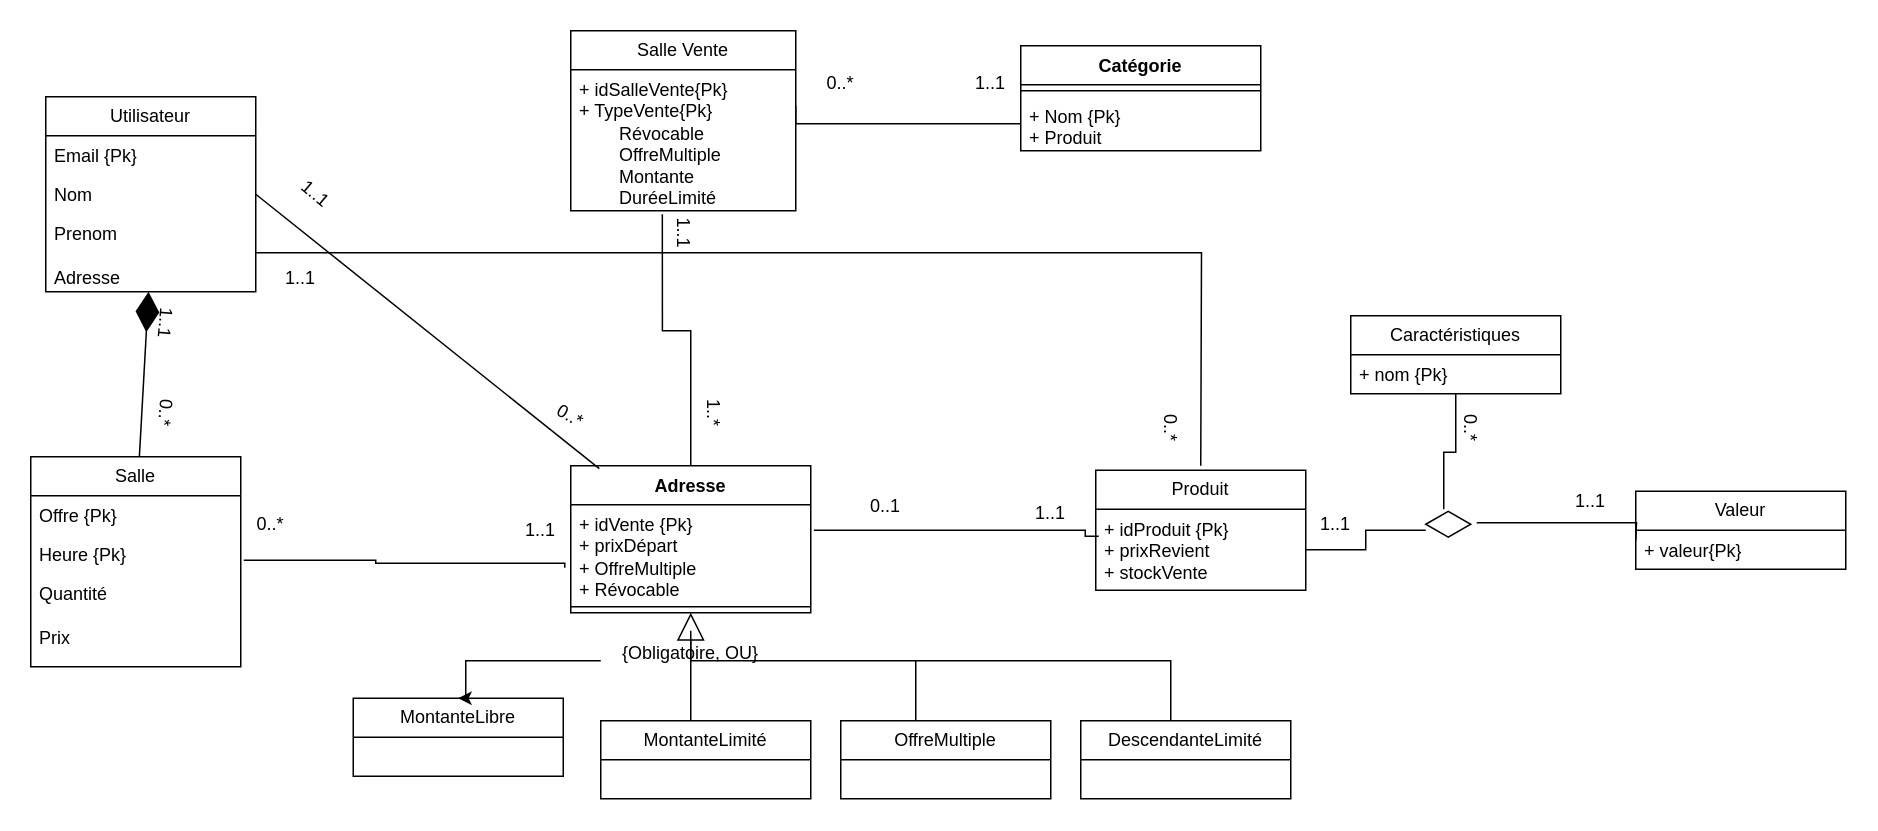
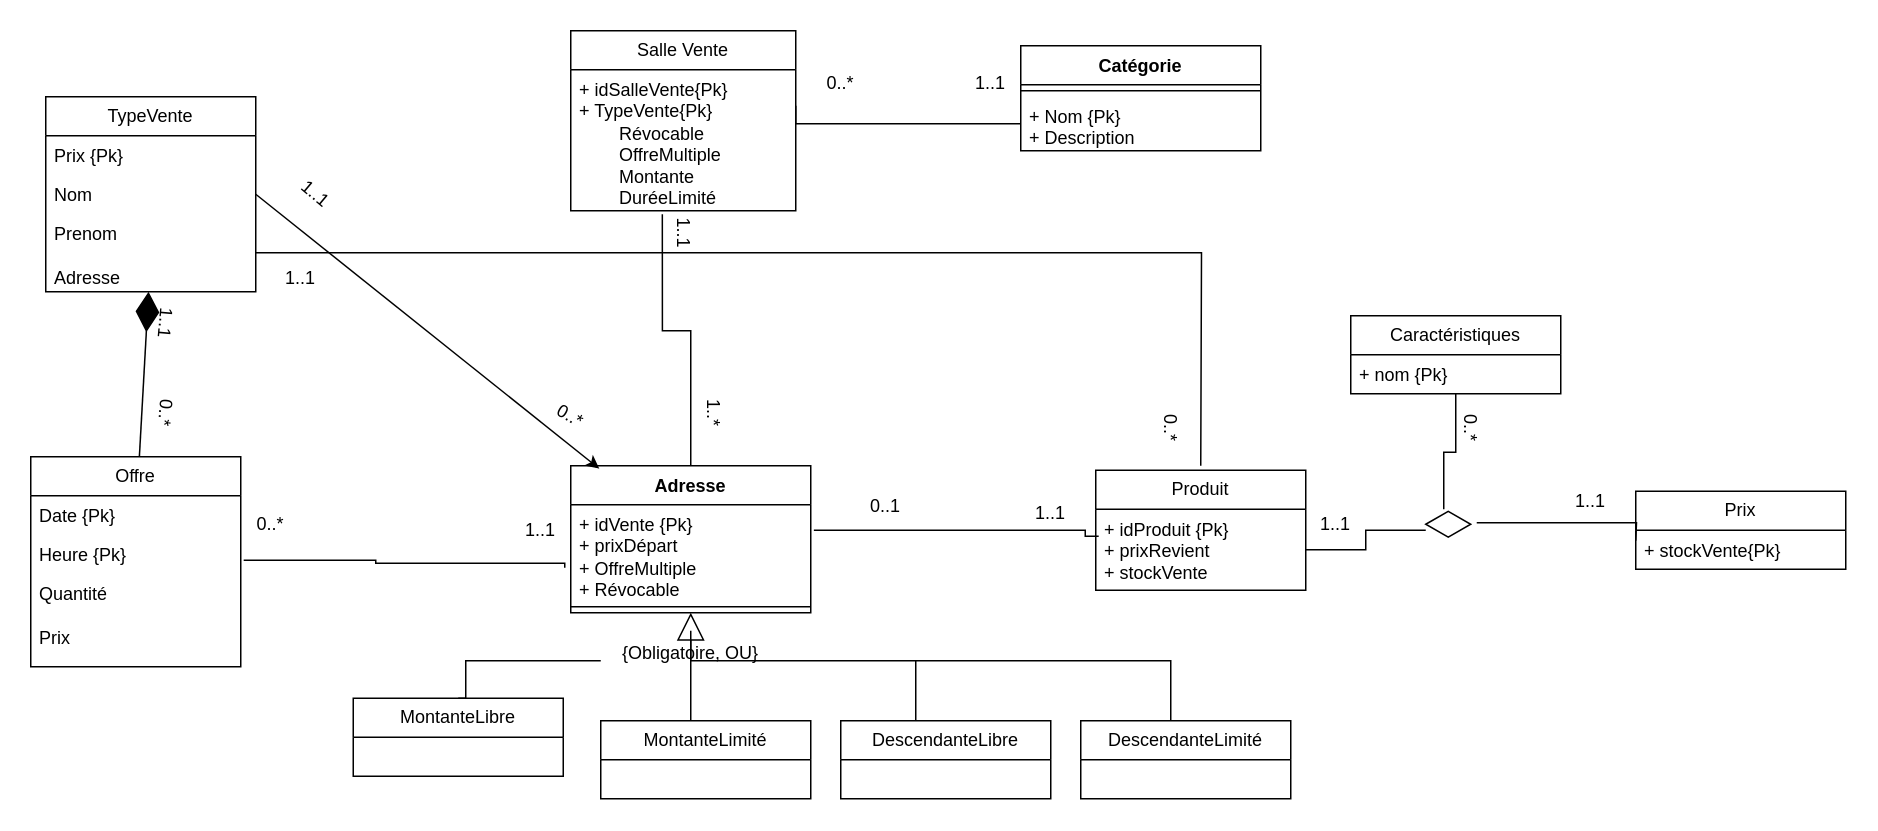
- <mxCell id="33" value="Utilisateur" style="swimlane;fontStyle=0;childLayout=stackLayout;horizontal=1;startSize=26;fillColor=none;horizontalStack=0;resizeParent=1;resizeParentMax=0;resizeLast=0;collapsible=1;marginBottom=0;whiteSpace=wrap;html=1;" parent="1" vertex="1"><mxGeometry x="30" y="64" width="140" height="130" as="geometry" /></mxCell>
+ <mxCell id="33" value="TypeVente" style="swimlane;fontStyle=0;childLayout=stackLayout;horizontal=1;startSize=26;fillColor=none;horizontalStack=0;resizeParent=1;resizeParentMax=0;resizeLast=0;collapsible=1;marginBottom=0;whiteSpace=wrap;html=1;" parent="1" vertex="1"><mxGeometry x="30" y="64" width="140" height="130" as="geometry" /></mxCell>
- <mxCell id="6" value="&lt;div&gt;+ Nom {Pk}&lt;/div&gt;&lt;div&gt;+ Produit&lt;br&gt;&lt;/div&gt;" style="text;strokeColor=none;fillColor=none;align=left;verticalAlign=top;spacingLeft=4;spacingRight=4;overflow=hidden;rotatable=0;points=[[0,0.5],[1,0.5]];portConstraint=eastwest;whiteSpace=wrap;html=1;" parent="4" vertex="1"><mxGeometry y="34" width="160" height="36" as="geometry" /></mxCell>
+ <mxCell id="6" value="&lt;div&gt;+ Nom {Pk}&lt;/div&gt;&lt;div&gt;+ Description&lt;br&gt;&lt;/div&gt;" style="text;strokeColor=none;fillColor=none;align=left;verticalAlign=top;spacingLeft=4;spacingRight=4;overflow=hidden;rotatable=0;points=[[0,0.5],[1,0.5]];portConstraint=eastwest;whiteSpace=wrap;html=1;" parent="4" vertex="1"><mxGeometry y="34" width="160" height="36" as="geometry" /></mxCell>
- <mxCell id="34" value="Email {Pk}" style="text;strokeColor=none;fillColor=none;align=left;verticalAlign=top;spacingLeft=4;spacingRight=4;overflow=hidden;rotatable=0;points=[[0,0.5],[1,0.5]];portConstraint=eastwest;whiteSpace=wrap;html=1;" parent="33" vertex="1"><mxGeometry y="26" width="140" height="26" as="geometry" /></mxCell>
+ <mxCell id="34" value="Prix {Pk}" style="text;strokeColor=none;fillColor=none;align=left;verticalAlign=top;spacingLeft=4;spacingRight=4;overflow=hidden;rotatable=0;points=[[0,0.5],[1,0.5]];portConstraint=eastwest;whiteSpace=wrap;html=1;" parent="33" vertex="1"><mxGeometry y="26" width="140" height="26" as="geometry" /></mxCell>
- <mxCell id="61" value="" style="endArrow=none;html=1;rounded=0;exitX=1;exitY=0.5;exitDx=0;exitDy=0;entryX=0.119;entryY=0.02;entryDx=0;entryDy=0;entryPerimeter=0;" edge="1" parent="1" source="35" target="7"><mxGeometry relative="1" as="geometry"><mxPoint x="190" y="235.5" as="sourcePoint" /><mxPoint x="350" y="235.5" as="targetPoint" /></mxGeometry></mxCell>
+ <mxCell id="61" value="" style="endArrow=classic;html=1;rounded=0;exitX=1;exitY=0.5;exitDx=0;exitDy=0;entryX=0.119;entryY=0.02;entryDx=0;entryDy=0;entryPerimeter=0;" edge="1" parent="1" source="35" target="7"><mxGeometry relative="1" as="geometry"><mxPoint x="190" y="235.5" as="sourcePoint" /><mxPoint x="350" y="235.5" as="targetPoint" /></mxGeometry></mxCell>
- <mxCell id="29" value="Salle" style="swimlane;fontStyle=0;childLayout=stackLayout;horizontal=1;startSize=26;fillColor=none;horizontalStack=0;resizeParent=1;resizeParentMax=0;resizeLast=0;collapsible=1;marginBottom=0;whiteSpace=wrap;html=1;" parent="1" vertex="1"><mxGeometry x="20" y="304" width="140" height="140" as="geometry" /></mxCell>
+ <mxCell id="29" value="Offre" style="swimlane;fontStyle=0;childLayout=stackLayout;horizontal=1;startSize=26;fillColor=none;horizontalStack=0;resizeParent=1;resizeParentMax=0;resizeLast=0;collapsible=1;marginBottom=0;whiteSpace=wrap;html=1;" parent="1" vertex="1"><mxGeometry x="20" y="304" width="140" height="140" as="geometry" /></mxCell>
- <mxCell id="16" value="Valeur" style="swimlane;fontStyle=0;childLayout=stackLayout;horizontal=1;startSize=26;fillColor=none;horizontalStack=0;resizeParent=1;resizeParentMax=0;resizeLast=0;collapsible=1;marginBottom=0;whiteSpace=wrap;html=1;" parent="1" vertex="1"><mxGeometry x="1090" y="327" width="140" height="52" as="geometry" /></mxCell>
+ <mxCell id="16" value="Prix" style="swimlane;fontStyle=0;childLayout=stackLayout;horizontal=1;startSize=26;fillColor=none;horizontalStack=0;resizeParent=1;resizeParentMax=0;resizeLast=0;collapsible=1;marginBottom=0;whiteSpace=wrap;html=1;" parent="1" vertex="1"><mxGeometry x="1090" y="327" width="140" height="52" as="geometry" /></mxCell>
- <mxCell id="30" value="Offre {Pk}" style="text;strokeColor=none;fillColor=none;align=left;verticalAlign=top;spacingLeft=4;spacingRight=4;overflow=hidden;rotatable=0;points=[[0,0.5],[1,0.5]];portConstraint=eastwest;whiteSpace=wrap;html=1;" parent="29" vertex="1"><mxGeometry y="26" width="140" height="26" as="geometry" /></mxCell>
+ <mxCell id="30" value="Date {Pk}" style="text;strokeColor=none;fillColor=none;align=left;verticalAlign=top;spacingLeft=4;spacingRight=4;overflow=hidden;rotatable=0;points=[[0,0.5],[1,0.5]];portConstraint=eastwest;whiteSpace=wrap;html=1;" parent="29" vertex="1"><mxGeometry y="26" width="140" height="26" as="geometry" /></mxCell>
- <mxCell id="17" value="+ valeur{Pk}" style="text;strokeColor=none;fillColor=none;align=left;verticalAlign=top;spacingLeft=4;spacingRight=4;overflow=hidden;rotatable=0;points=[[0,0.5],[1,0.5]];portConstraint=eastwest;whiteSpace=wrap;html=1;" parent="16" vertex="1"><mxGeometry y="26" width="140" height="26" as="geometry" /></mxCell>
+ <mxCell id="17" value="+ stockVente{Pk}" style="text;strokeColor=none;fillColor=none;align=left;verticalAlign=top;spacingLeft=4;spacingRight=4;overflow=hidden;rotatable=0;points=[[0,0.5],[1,0.5]];portConstraint=eastwest;whiteSpace=wrap;html=1;" parent="16" vertex="1"><mxGeometry y="26" width="140" height="26" as="geometry" /></mxCell>
- <mxCell id="26" value="" style="endArrow=classic;html=1;edgeStyle=orthogonalEdgeStyle;rounded=0;entryX=0.5;entryY=0;entryDx=0;entryDy=0;" parent="1" source="42" target="24" edge="1"><mxGeometry relative="1" as="geometry"><mxPoint x="460" y="430" as="sourcePoint" /><mxPoint x="400" y="738" as="targetPoint" /><Array as="points"><mxPoint x="310" y="440" /></Array></mxGeometry></mxCell>
+ <mxCell id="26" value="" style="endArrow=none;html=1;edgeStyle=orthogonalEdgeStyle;rounded=0;entryX=0.5;entryY=0;entryDx=0;entryDy=0;" parent="1" source="42" target="24" edge="1"><mxGeometry relative="1" as="geometry"><mxPoint x="460" y="430" as="sourcePoint" /><mxPoint x="400" y="738" as="targetPoint" /><Array as="points"><mxPoint x="310" y="440" /></Array></mxGeometry></mxCell>
- <mxCell id="23" value="OffreMultiple" style="swimlane;fontStyle=0;childLayout=stackLayout;horizontal=1;startSize=26;fillColor=none;horizontalStack=0;resizeParent=1;resizeParentMax=0;resizeLast=0;collapsible=1;marginBottom=0;whiteSpace=wrap;html=1;" parent="1" vertex="1"><mxGeometry x="560" y="480" width="140" height="52" as="geometry" /></mxCell>
+ <mxCell id="23" value="DescendanteLibre" style="swimlane;fontStyle=0;childLayout=stackLayout;horizontal=1;startSize=26;fillColor=none;horizontalStack=0;resizeParent=1;resizeParentMax=0;resizeLast=0;collapsible=1;marginBottom=0;whiteSpace=wrap;html=1;" parent="1" vertex="1"><mxGeometry x="560" y="480" width="140" height="52" as="geometry" /></mxCell>
